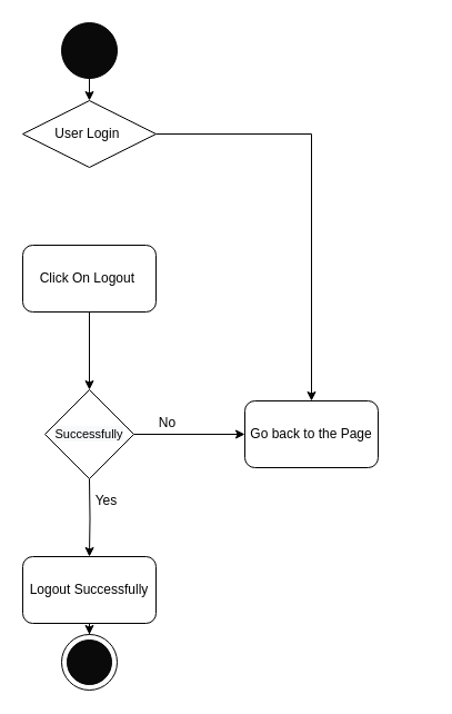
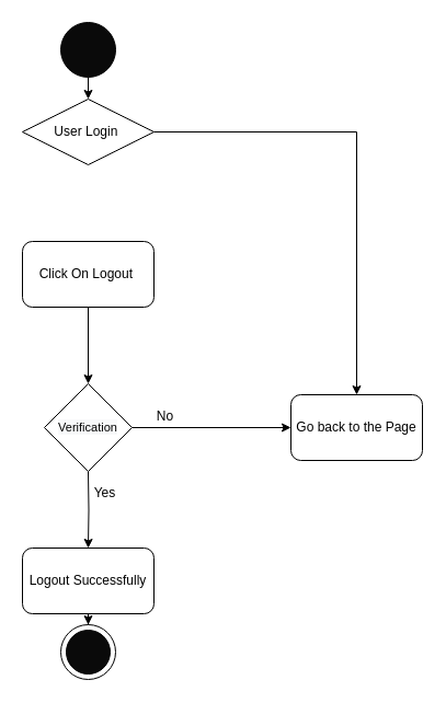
- <mxCell id="17" value="&lt;span style=&quot;color: rgb(0 , 0 , 0) ; font-family: &amp;#34;helvetica&amp;#34; ; font-style: normal ; font-weight: 400 ; letter-spacing: normal ; text-align: center ; text-indent: 0px ; text-transform: none ; word-spacing: 0px ; background-color: rgb(248 , 249 , 250) ; display: inline ; float: none&quot;&gt;&lt;font style=&quot;font-size: 11px&quot;&gt;Successfully&lt;/font&gt;&lt;/span&gt;" style="rhombus;whiteSpace=wrap;html=1;fillColor=#FFFFFF;" vertex="1" parent="1"><mxGeometry x="40" y="350" width="80" height="80" as="geometry" /></mxCell>
+ <mxCell id="17" value="&lt;span style=&quot;color: rgb(0 , 0 , 0) ; font-family: &amp;#34;helvetica&amp;#34; ; font-style: normal ; font-weight: 400 ; letter-spacing: normal ; text-align: center ; text-indent: 0px ; text-transform: none ; word-spacing: 0px ; background-color: rgb(248 , 249 , 250) ; display: inline ; float: none&quot;&gt;&lt;font style=&quot;font-size: 11px&quot;&gt;Verification&lt;/font&gt;&lt;/span&gt;" style="rhombus;whiteSpace=wrap;html=1;fillColor=#FFFFFF;" vertex="1" parent="1"><mxGeometry x="40" y="350" width="80" height="80" as="geometry" /></mxCell>
- <mxCell id="10" value="Go back to the Page" style="whiteSpace=wrap;html=1;fillColor=#FFFFFF;rounded=1;" vertex="1" parent="1"><mxGeometry x="220" y="360" width="120" height="60" as="geometry" /></mxCell>
+ <mxCell id="10" value="Go back to the Page" style="whiteSpace=wrap;html=1;fillColor=#FFFFFF;rounded=1;" vertex="1" parent="1"><mxGeometry x="265" y="360" width="120" height="60" as="geometry" /></mxCell>
